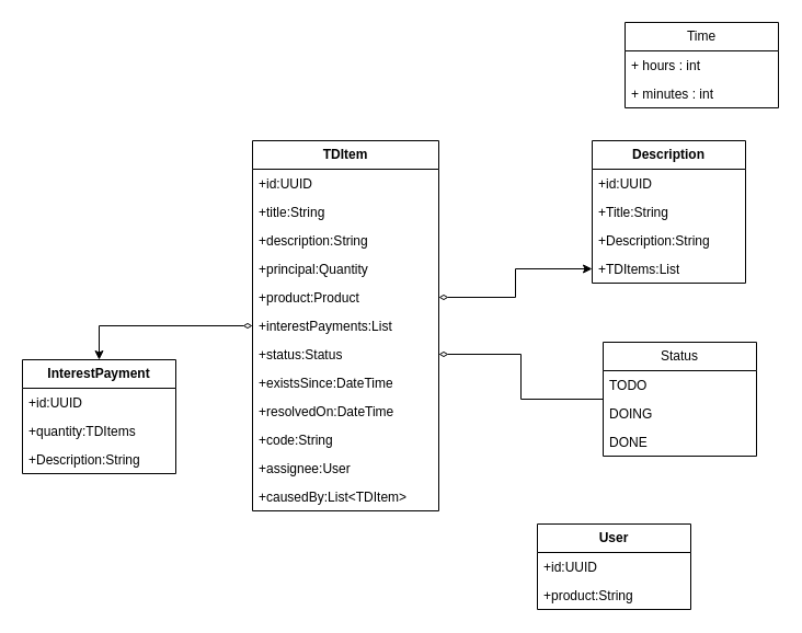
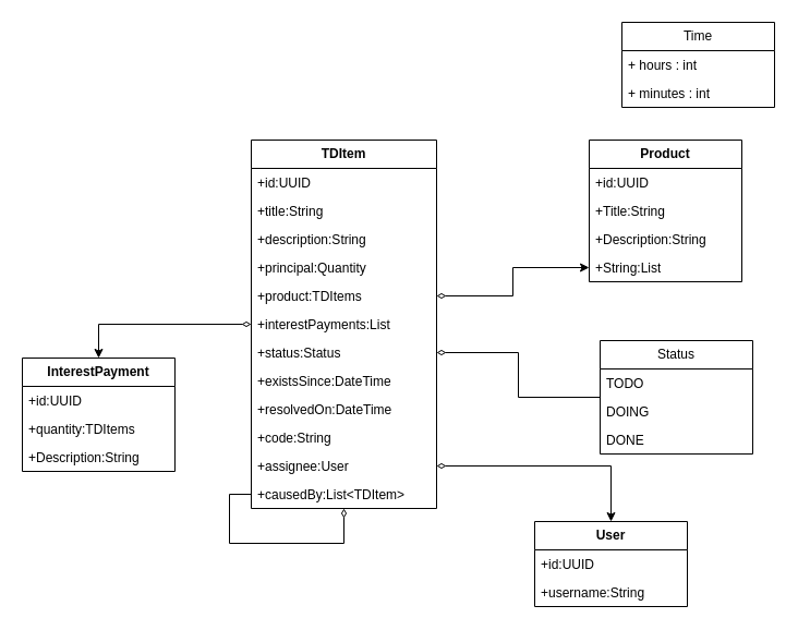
- <mxCell id="19" value="Description" style="swimlane;fontStyle=1;childLayout=stackLayout;horizontal=1;startSize=26;fillColor=none;horizontalStack=0;resizeParent=1;resizeParentMax=0;resizeLast=0;collapsible=1;marginBottom=0;whiteSpace=wrap;html=1;" vertex="1" parent="1"><mxGeometry x="540" y="128" width="140" height="130" as="geometry" /></mxCell>
+ <mxCell id="19" value="Product" style="swimlane;fontStyle=1;childLayout=stackLayout;horizontal=1;startSize=26;fillColor=none;horizontalStack=0;resizeParent=1;resizeParentMax=0;resizeLast=0;collapsible=1;marginBottom=0;whiteSpace=wrap;html=1;" vertex="1" parent="1"><mxGeometry x="540" y="128" width="140" height="130" as="geometry" /></mxCell>
- <mxCell id="23" value="+TDItems:List" style="text;strokeColor=none;fillColor=none;align=left;verticalAlign=top;spacingLeft=4;spacingRight=4;overflow=hidden;rotatable=0;points=[[0,0.5],[1,0.5]];portConstraint=eastwest;whiteSpace=wrap;html=1;" vertex="1" parent="19"><mxGeometry y="104" width="140" height="26" as="geometry" /></mxCell>
+ <mxCell id="23" value="+String:List" style="text;strokeColor=none;fillColor=none;align=left;verticalAlign=top;spacingLeft=4;spacingRight=4;overflow=hidden;rotatable=0;points=[[0,0.5],[1,0.5]];portConstraint=eastwest;whiteSpace=wrap;html=1;" vertex="1" parent="19"><mxGeometry y="104" width="140" height="26" as="geometry" /></mxCell>
- <mxCell id="7" value="+product:Product" style="text;strokeColor=none;fillColor=none;align=left;verticalAlign=top;spacingLeft=4;spacingRight=4;overflow=hidden;rotatable=0;points=[[0,0.5],[1,0.5]];portConstraint=eastwest;whiteSpace=wrap;html=1;" vertex="1" parent="2"><mxGeometry y="130" width="170" height="26" as="geometry" /></mxCell>
+ <mxCell id="7" value="+product:TDItems" style="text;strokeColor=none;fillColor=none;align=left;verticalAlign=top;spacingLeft=4;spacingRight=4;overflow=hidden;rotatable=0;points=[[0,0.5],[1,0.5]];portConstraint=eastwest;whiteSpace=wrap;html=1;" vertex="1" parent="2"><mxGeometry y="130" width="170" height="26" as="geometry" /></mxCell>
+ <mxCell id="38" style="edgeStyle=orthogonalEdgeStyle;rounded=0;orthogonalLoop=1;jettySize=auto;html=1;entryX=0.5;entryY=0;entryDx=0;entryDy=0;startArrow=diamondThin;startFill=0;" edge="1" parent="1" source="13" target="35"><mxGeometry relative="1" as="geometry" /></mxCell>
+ <mxCell id="14" style="edgeStyle=orthogonalEdgeStyle;rounded=0;orthogonalLoop=1;jettySize=auto;html=1;endArrow=diamondThin;endFill=0;" edge="1" parent="2" source="15" target="2"><mxGeometry relative="1" as="geometry"><Array as="points"><mxPoint x="-20" y="325" /><mxPoint x="-20" y="370" /><mxPoint x="85" y="370" /></Array></mxGeometry></mxCell>
- <mxCell id="37" value="+product:String" style="text;strokeColor=none;fillColor=none;align=left;verticalAlign=top;spacingLeft=4;spacingRight=4;overflow=hidden;rotatable=0;points=[[0,0.5],[1,0.5]];portConstraint=eastwest;whiteSpace=wrap;html=1;" vertex="1" parent="35"><mxGeometry y="52" width="140" height="26" as="geometry" /></mxCell>
+ <mxCell id="37" value="+username:String" style="text;strokeColor=none;fillColor=none;align=left;verticalAlign=top;spacingLeft=4;spacingRight=4;overflow=hidden;rotatable=0;points=[[0,0.5],[1,0.5]];portConstraint=eastwest;whiteSpace=wrap;html=1;" vertex="1" parent="35"><mxGeometry y="52" width="140" height="26" as="geometry" /></mxCell>
